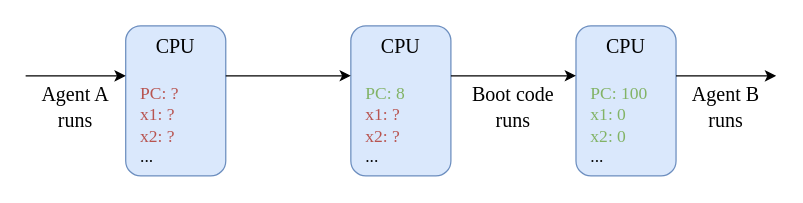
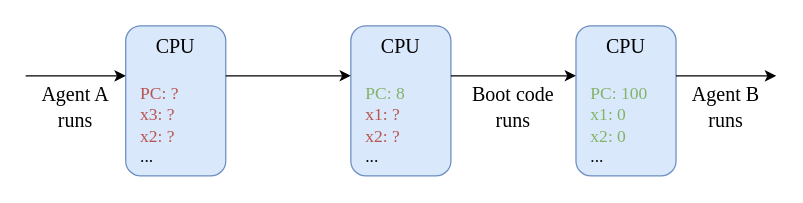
- <mxCell id="3" value="&lt;font face=&quot;CMU Typewriter Text&quot; style=&quot;font-size: 14px&quot;&gt;PC: ?&lt;br style=&quot;font-size: 14px&quot;&gt;x1: ?&lt;br style=&quot;font-size: 14px&quot;&gt;x2: ?&lt;br style=&quot;font-size: 14px&quot;&gt;&lt;font color=&quot;#000000&quot;&gt;...&lt;/font&gt;&lt;/font&gt;" style="text;html=1;strokeColor=none;fillColor=none;align=left;verticalAlign=middle;whiteSpace=wrap;rounded=0;fontFamily=CMU Sans Serif;fontSize=14;fontColor=#B85450;" parent="1" vertex="1"><mxGeometry x="110" y="70" width="40" height="60" as="geometry" /></mxCell>
+ <mxCell id="3" value="&lt;font face=&quot;CMU Typewriter Text&quot; style=&quot;font-size: 14px&quot;&gt;PC: ?&lt;br style=&quot;font-size: 14px&quot;&gt;x3: ?&lt;br style=&quot;font-size: 14px&quot;&gt;x2: ?&lt;br style=&quot;font-size: 14px&quot;&gt;&lt;font color=&quot;#000000&quot;&gt;...&lt;/font&gt;&lt;/font&gt;" style="text;html=1;strokeColor=none;fillColor=none;align=left;verticalAlign=middle;whiteSpace=wrap;rounded=0;fontFamily=CMU Sans Serif;fontSize=14;fontColor=#B85450;" parent="1" vertex="1"><mxGeometry x="110" y="70" width="40" height="60" as="geometry" /></mxCell>
